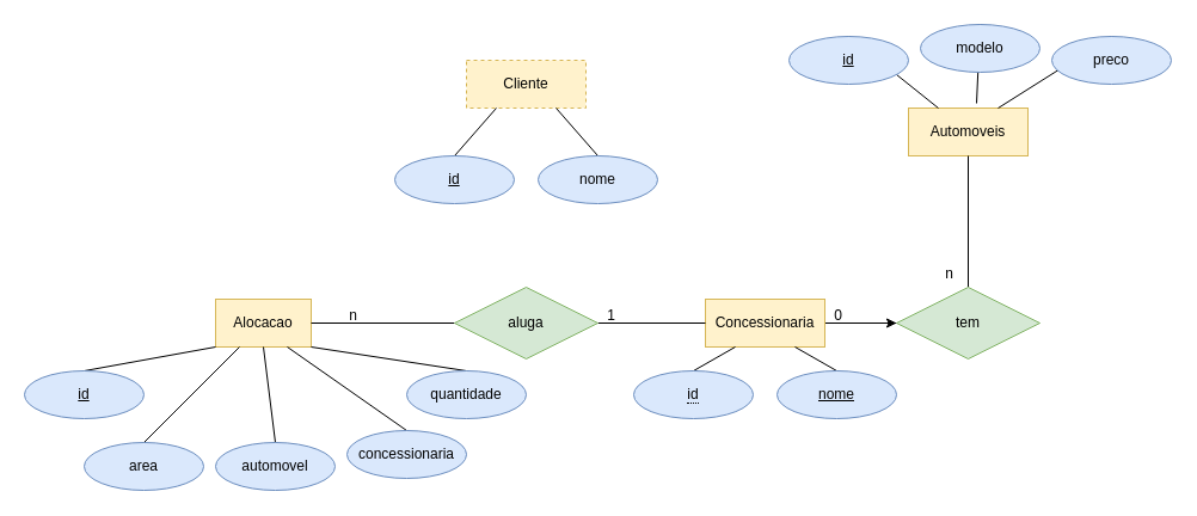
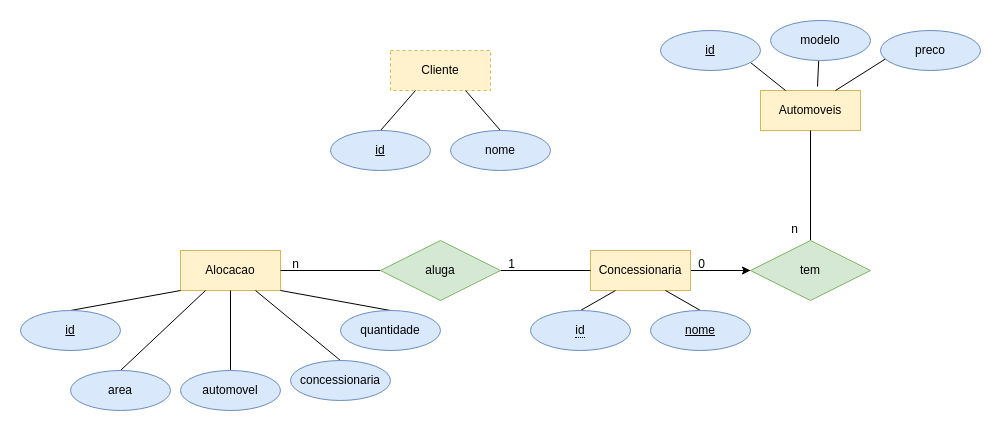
- <mxCell id="21" value="Alocacao" style="whiteSpace=wrap;html=1;align=center;fillColor=#fff2cc;strokeColor=#d6b656;" vertex="1" parent="1"><mxGeometry x="180" y="250" width="80" height="40" as="geometry" /></mxCell>
+ <mxCell id="21" value="Alocacao" style="whiteSpace=wrap;html=1;align=center;fillColor=#fff2cc;strokeColor=#d6b656;" vertex="1" parent="1"><mxGeometry x="180" y="250" width="100" height="40" as="geometry" /></mxCell>
